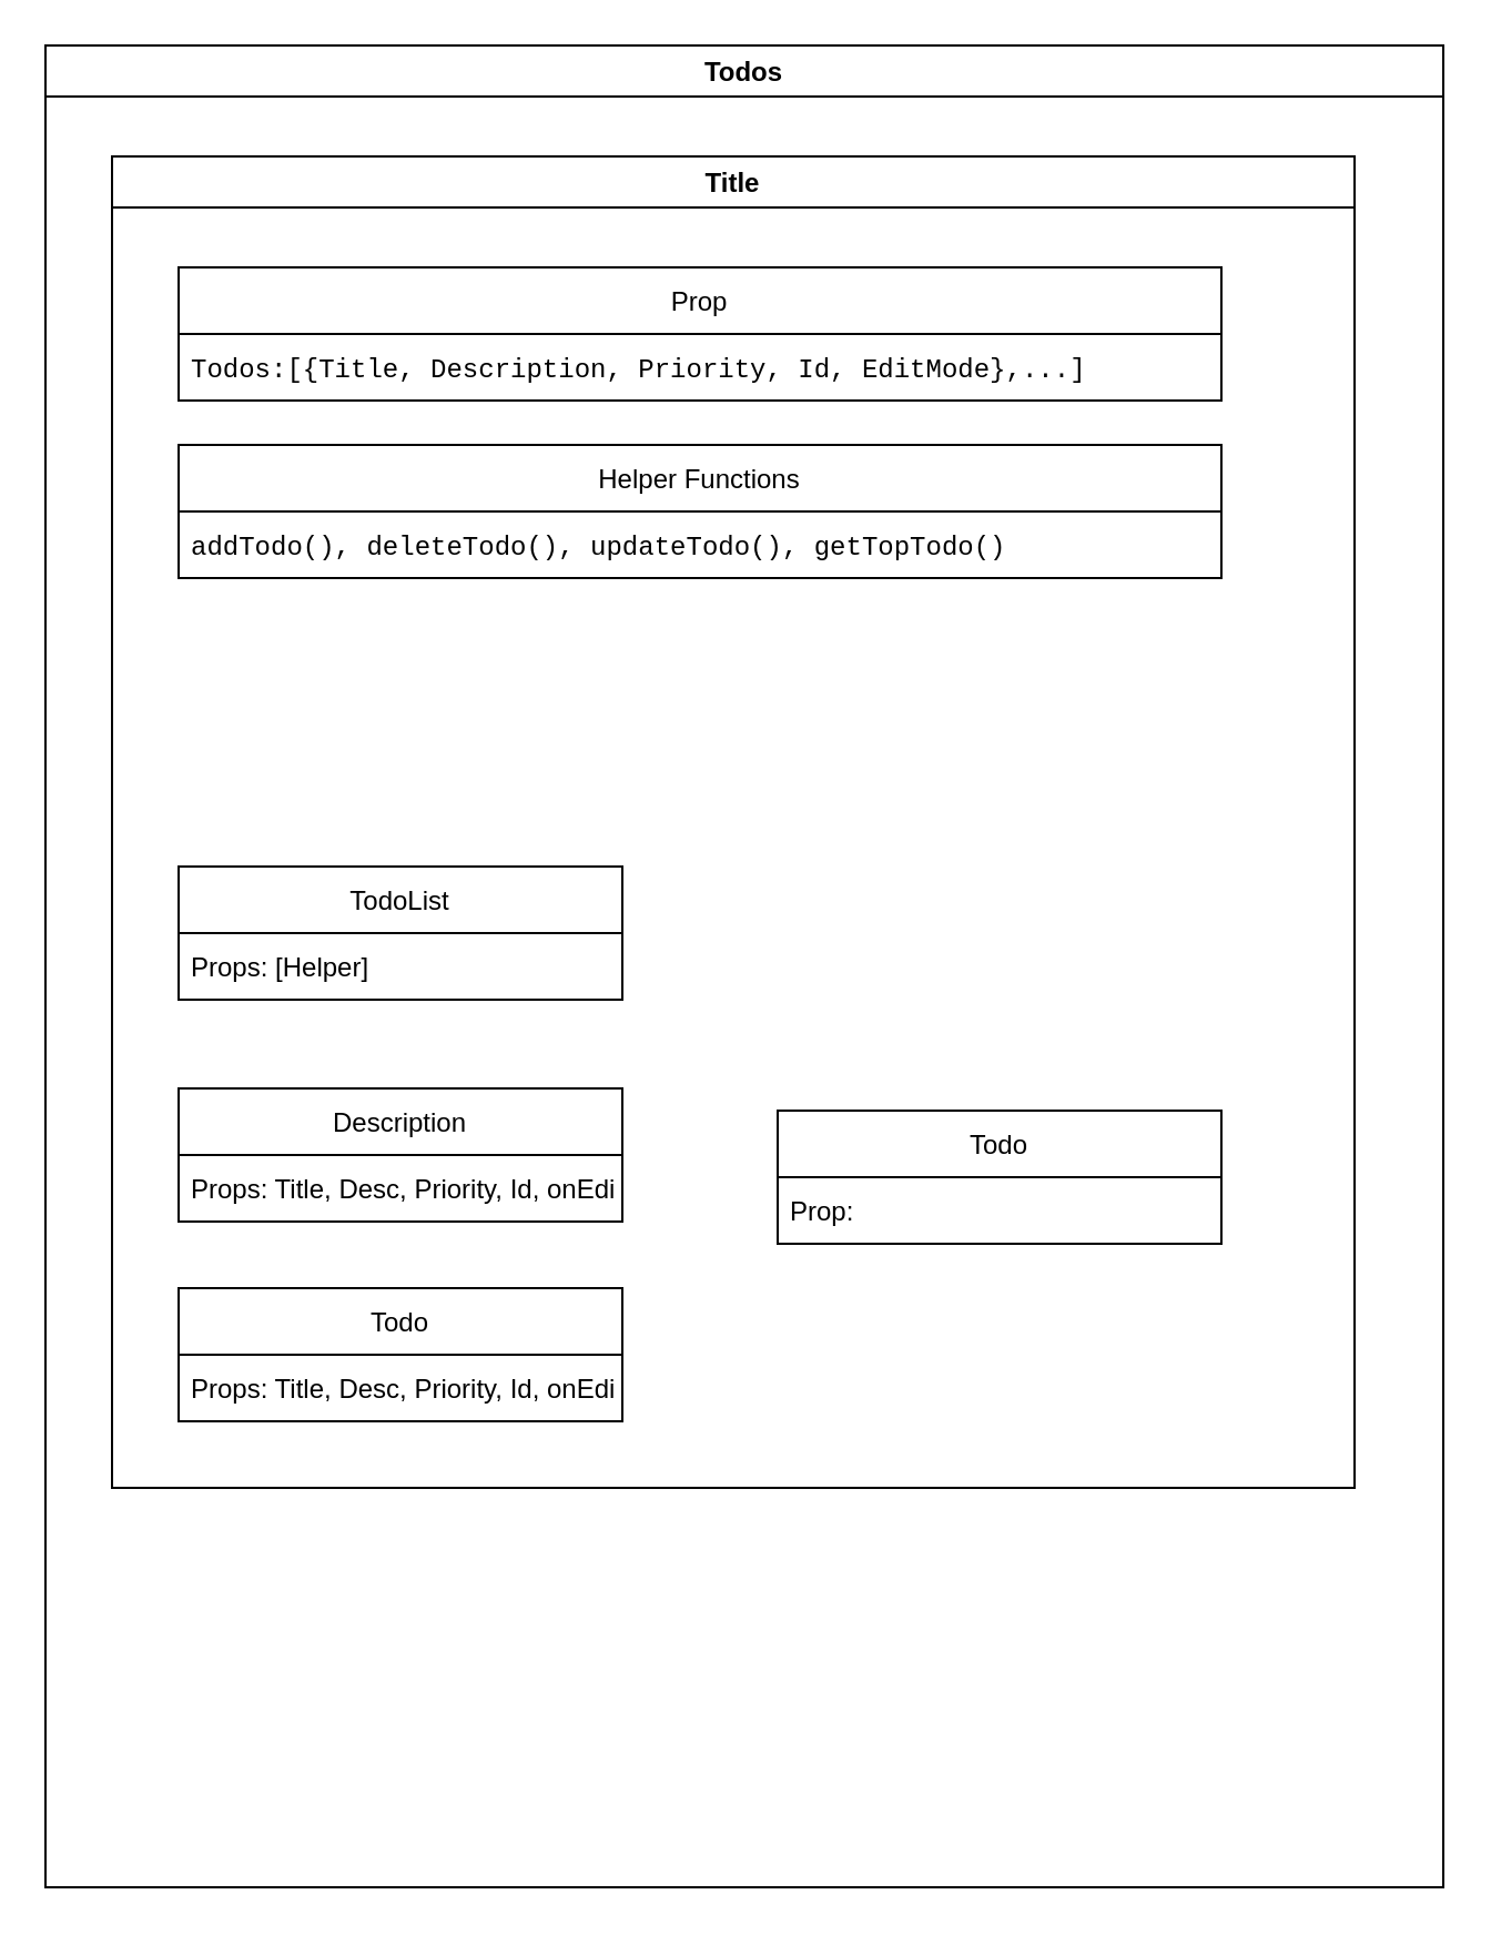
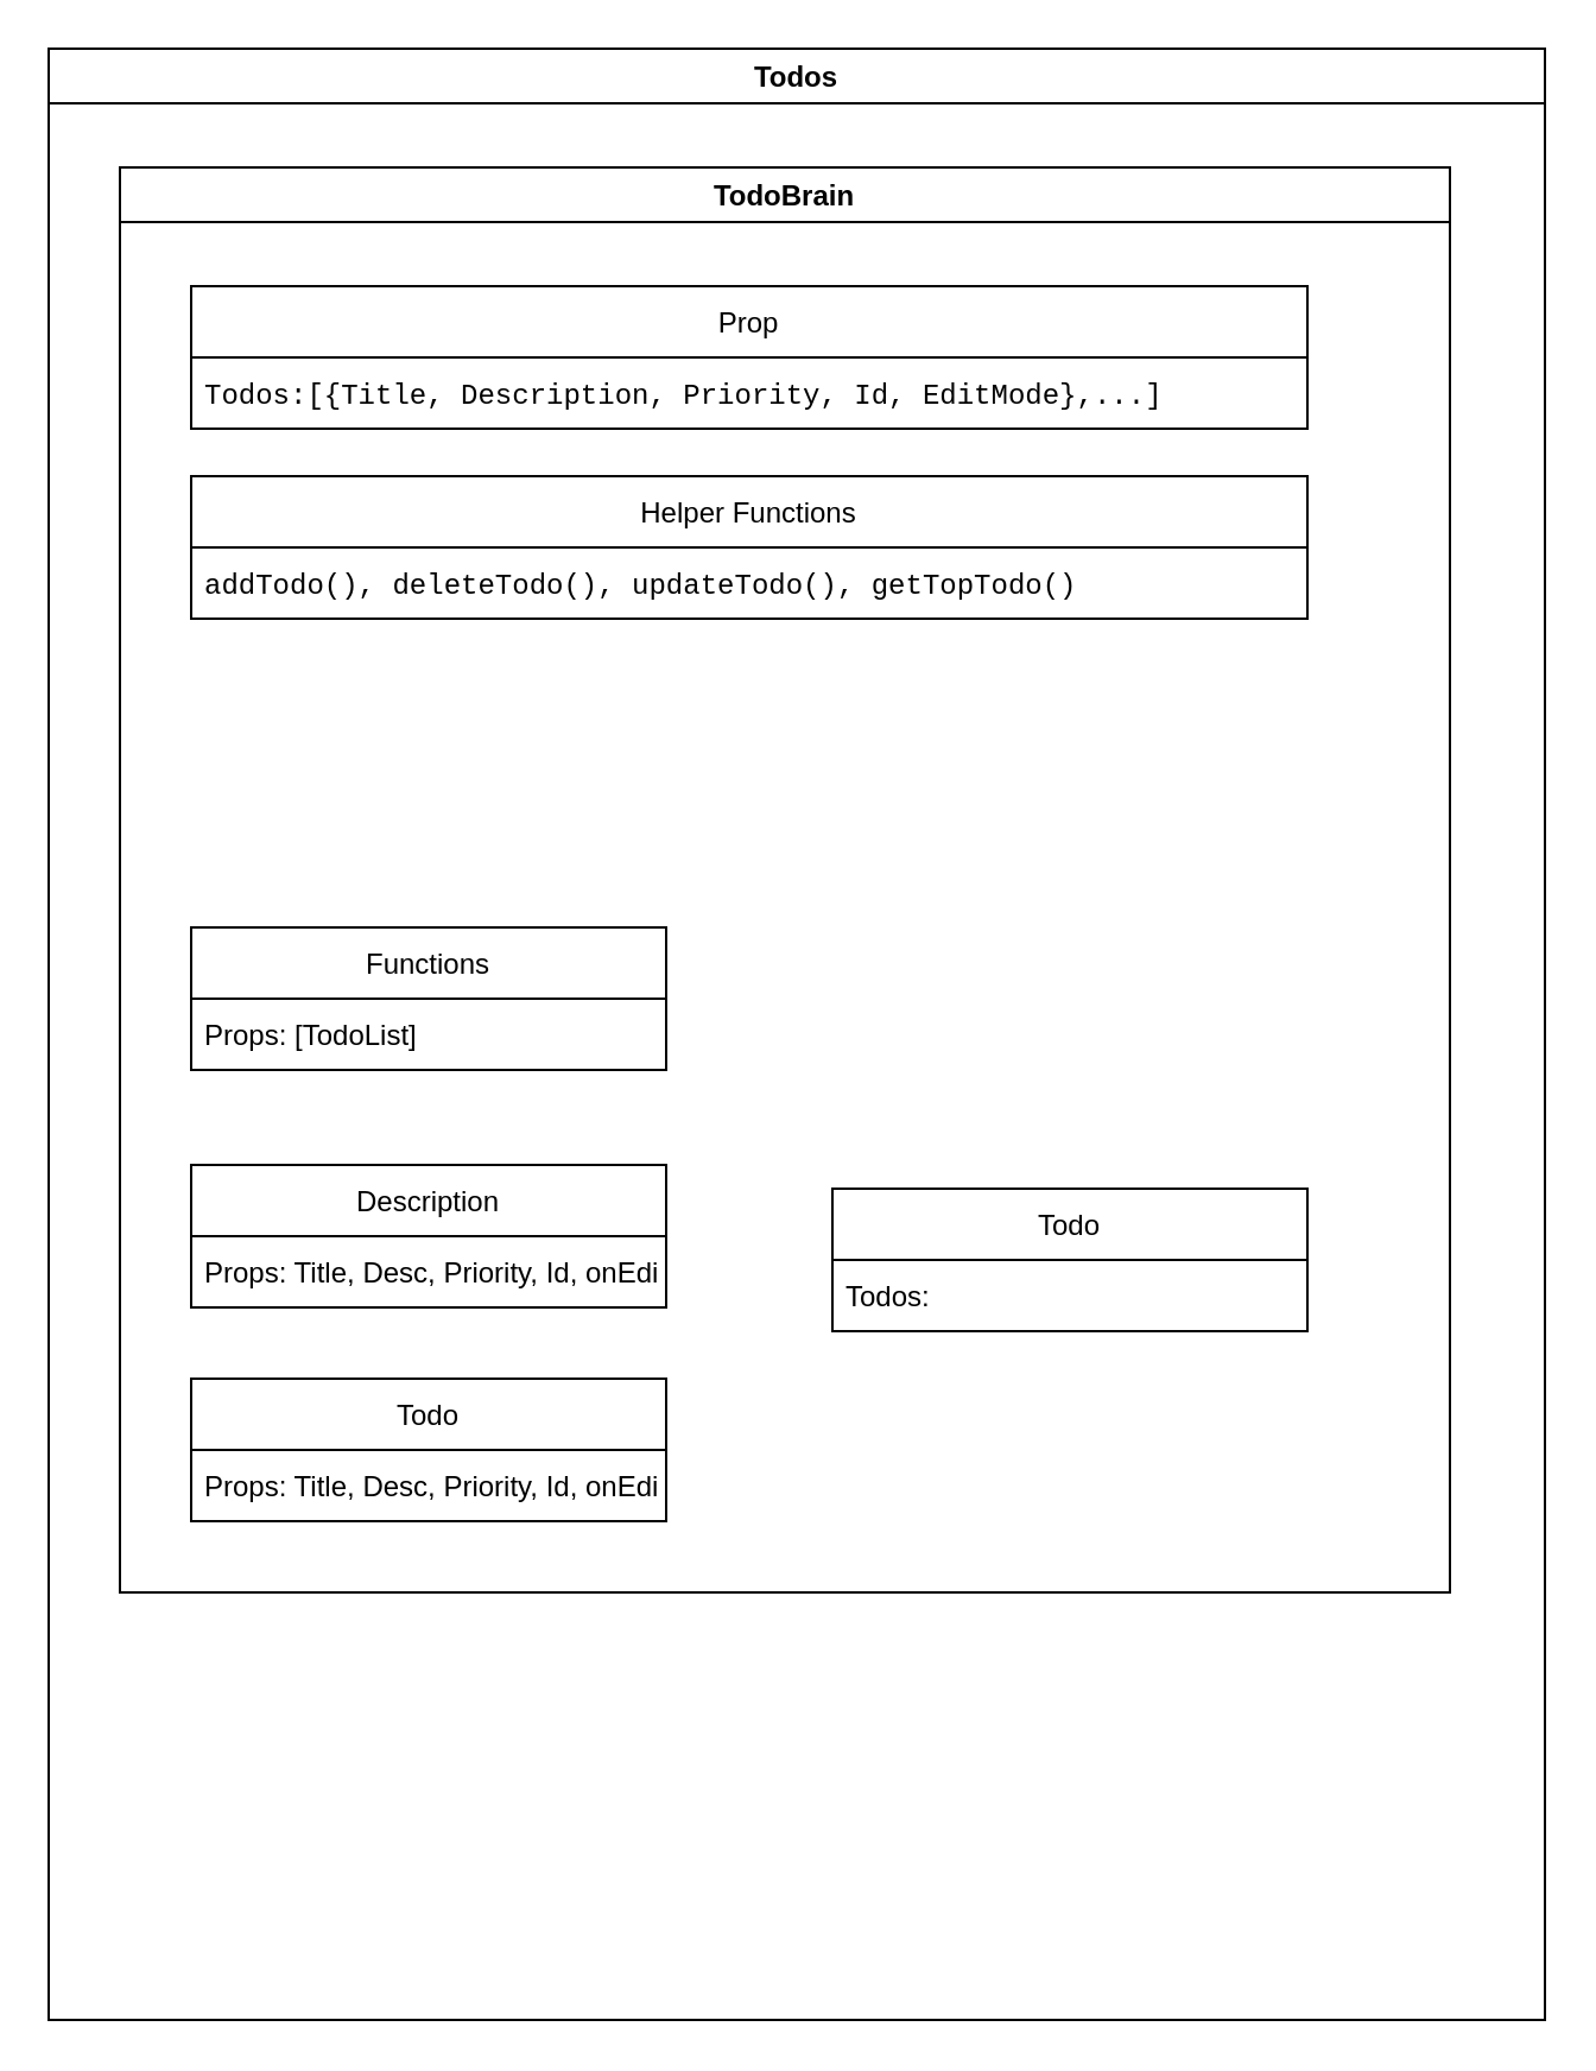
- <mxCell id="3" value="Title" style="swimlane;" vertex="1" parent="2"><mxGeometry x="30" y="50" width="560" height="600" as="geometry" /></mxCell>
+ <mxCell id="3" value="TodoBrain" style="swimlane;" vertex="1" parent="2"><mxGeometry x="30" y="50" width="560" height="600" as="geometry" /></mxCell>
- <mxCell id="4" value="TodoList" style="swimlane;fontStyle=0;childLayout=stackLayout;horizontal=1;startSize=30;horizontalStack=0;resizeParent=1;resizeParentMax=0;resizeLast=0;collapsible=1;marginBottom=0;" vertex="1" parent="3"><mxGeometry x="30" y="320" width="200" height="60" as="geometry" /></mxCell>
+ <mxCell id="4" value="Functions" style="swimlane;fontStyle=0;childLayout=stackLayout;horizontal=1;startSize=30;horizontalStack=0;resizeParent=1;resizeParentMax=0;resizeLast=0;collapsible=1;marginBottom=0;" vertex="1" parent="3"><mxGeometry x="30" y="320" width="200" height="60" as="geometry" /></mxCell>
- <mxCell id="5" value="Props: [Helper]" style="text;strokeColor=none;fillColor=none;align=left;verticalAlign=middle;spacingLeft=4;spacingRight=4;overflow=hidden;points=[[0,0.5],[1,0.5]];portConstraint=eastwest;rotatable=0;" vertex="1" parent="4"><mxGeometry y="30" width="200" height="30" as="geometry" /></mxCell>
+ <mxCell id="5" value="Props: [TodoList]" style="text;strokeColor=none;fillColor=none;align=left;verticalAlign=middle;spacingLeft=4;spacingRight=4;overflow=hidden;points=[[0,0.5],[1,0.5]];portConstraint=eastwest;rotatable=0;" vertex="1" parent="4"><mxGeometry y="30" width="200" height="30" as="geometry" /></mxCell>
- <mxCell id="7" value="Prop: " style="text;strokeColor=none;fillColor=none;align=left;verticalAlign=middle;spacingLeft=4;spacingRight=4;overflow=hidden;points=[[0,0.5],[1,0.5]];portConstraint=eastwest;rotatable=0;" vertex="1" parent="6"><mxGeometry y="30" width="200" height="30" as="geometry" /></mxCell>
+ <mxCell id="7" value="Todos: " style="text;strokeColor=none;fillColor=none;align=left;verticalAlign=middle;spacingLeft=4;spacingRight=4;overflow=hidden;points=[[0,0.5],[1,0.5]];portConstraint=eastwest;rotatable=0;" vertex="1" parent="6"><mxGeometry y="30" width="200" height="30" as="geometry" /></mxCell>
